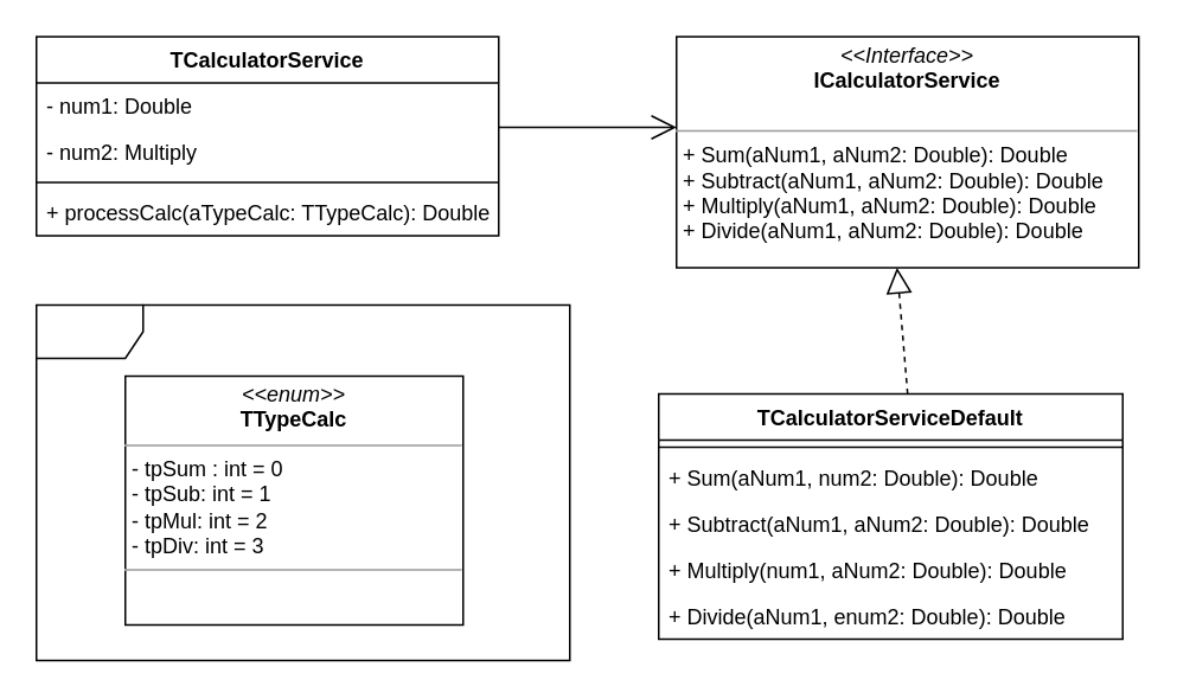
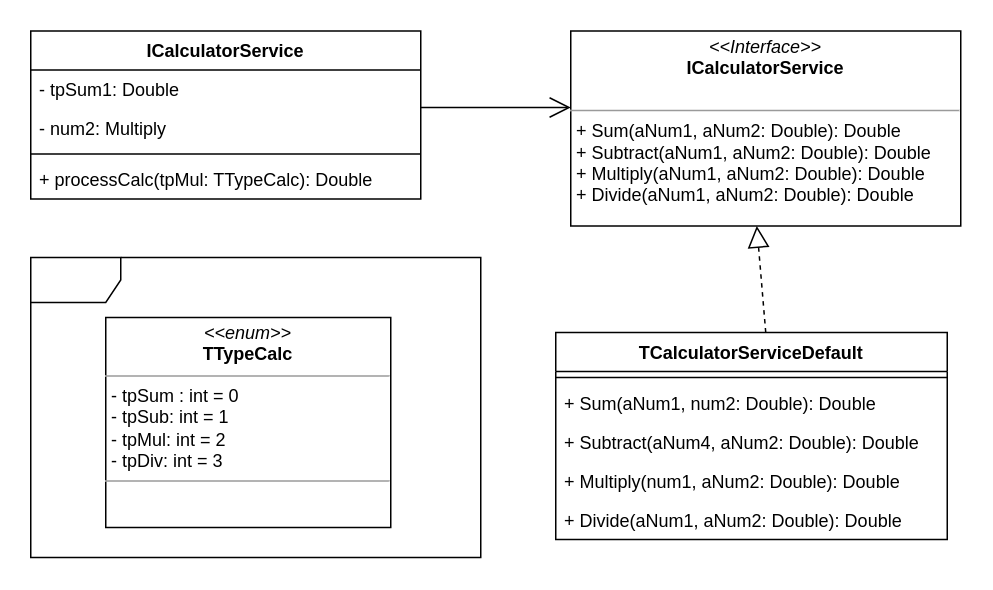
- <mxCell id="10" value="TCalculatorService" style="swimlane;fontStyle=1;align=center;verticalAlign=top;childLayout=stackLayout;horizontal=1;startSize=26;horizontalStack=0;resizeParent=1;resizeParentMax=0;resizeLast=0;collapsible=1;marginBottom=0;" vertex="1" parent="1"><mxGeometry x="20" y="20" width="260" height="112" as="geometry" /></mxCell>
+ <mxCell id="10" value="ICalculatorService" style="swimlane;fontStyle=1;align=center;verticalAlign=top;childLayout=stackLayout;horizontal=1;startSize=26;horizontalStack=0;resizeParent=1;resizeParentMax=0;resizeLast=0;collapsible=1;marginBottom=0;" vertex="1" parent="1"><mxGeometry x="20" y="20" width="260" height="112" as="geometry" /></mxCell>
- <mxCell id="11" value="- num1: Double" style="text;strokeColor=none;fillColor=none;align=left;verticalAlign=top;spacingLeft=4;spacingRight=4;overflow=hidden;rotatable=0;points=[[0,0.5],[1,0.5]];portConstraint=eastwest;" vertex="1" parent="10"><mxGeometry y="26" width="260" height="26" as="geometry" /></mxCell>
+ <mxCell id="11" value="- tpSum1: Double" style="text;strokeColor=none;fillColor=none;align=left;verticalAlign=top;spacingLeft=4;spacingRight=4;overflow=hidden;rotatable=0;points=[[0,0.5],[1,0.5]];portConstraint=eastwest;" vertex="1" parent="10"><mxGeometry y="26" width="260" height="26" as="geometry" /></mxCell>
- <mxCell id="14" value="+ processCalc(aTypeCalc: TTypeCalc): Double" style="text;strokeColor=none;fillColor=none;align=left;verticalAlign=top;spacingLeft=4;spacingRight=4;overflow=hidden;rotatable=0;points=[[0,0.5],[1,0.5]];portConstraint=eastwest;" vertex="1" parent="10"><mxGeometry y="86" width="260" height="26" as="geometry" /></mxCell>
+ <mxCell id="14" value="+ processCalc(tpMul: TTypeCalc): Double" style="text;strokeColor=none;fillColor=none;align=left;verticalAlign=top;spacingLeft=4;spacingRight=4;overflow=hidden;rotatable=0;points=[[0,0.5],[1,0.5]];portConstraint=eastwest;" vertex="1" parent="10"><mxGeometry y="86" width="260" height="26" as="geometry" /></mxCell>
- <mxCell id="6" value="+ Subtract(aNum1, aNum2: Double): Double&#10;" style="text;strokeColor=none;fillColor=none;align=left;verticalAlign=top;spacingLeft=4;spacingRight=4;overflow=hidden;rotatable=0;points=[[0,0.5],[1,0.5]];portConstraint=eastwest;" vertex="1" parent="2"><mxGeometry y="60" width="261" height="26" as="geometry" /></mxCell>
+ <mxCell id="6" value="+ Subtract(aNum4, aNum2: Double): Double&#10;" style="text;strokeColor=none;fillColor=none;align=left;verticalAlign=top;spacingLeft=4;spacingRight=4;overflow=hidden;rotatable=0;points=[[0,0.5],[1,0.5]];portConstraint=eastwest;" vertex="1" parent="2"><mxGeometry y="60" width="261" height="26" as="geometry" /></mxCell>
- <mxCell id="8" value="+ Divide(aNum1, enum2: Double): Double&#10;" style="text;strokeColor=none;fillColor=none;align=left;verticalAlign=top;spacingLeft=4;spacingRight=4;overflow=hidden;rotatable=0;points=[[0,0.5],[1,0.5]];portConstraint=eastwest;" vertex="1" parent="2"><mxGeometry y="112" width="261" height="26" as="geometry" /></mxCell>
+ <mxCell id="8" value="+ Divide(aNum1, aNum2: Double): Double&#10;" style="text;strokeColor=none;fillColor=none;align=left;verticalAlign=top;spacingLeft=4;spacingRight=4;overflow=hidden;rotatable=0;points=[[0,0.5],[1,0.5]];portConstraint=eastwest;" vertex="1" parent="2"><mxGeometry y="112" width="261" height="26" as="geometry" /></mxCell>
